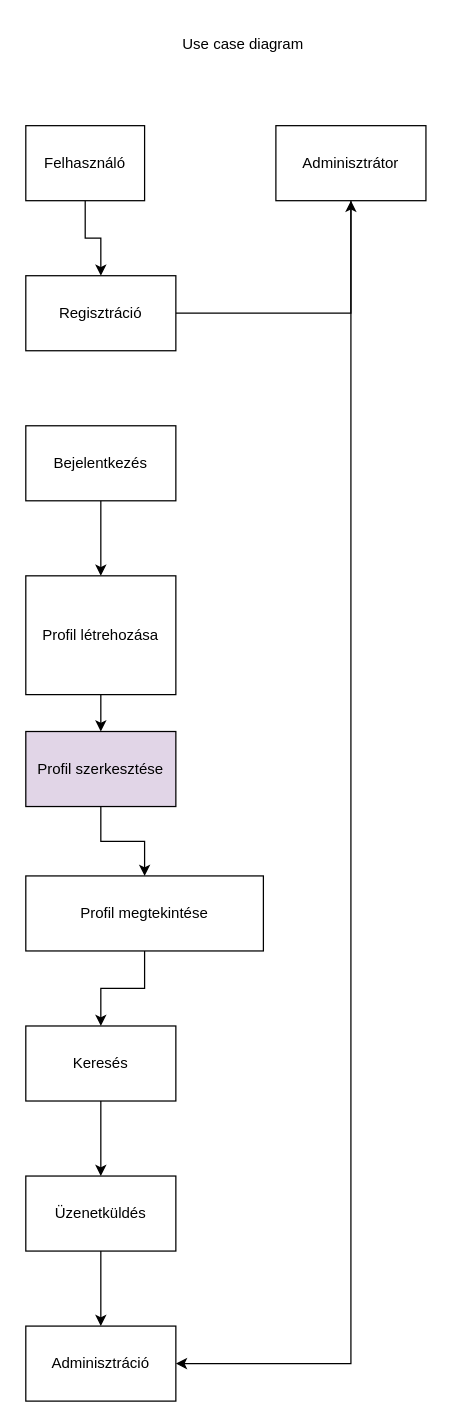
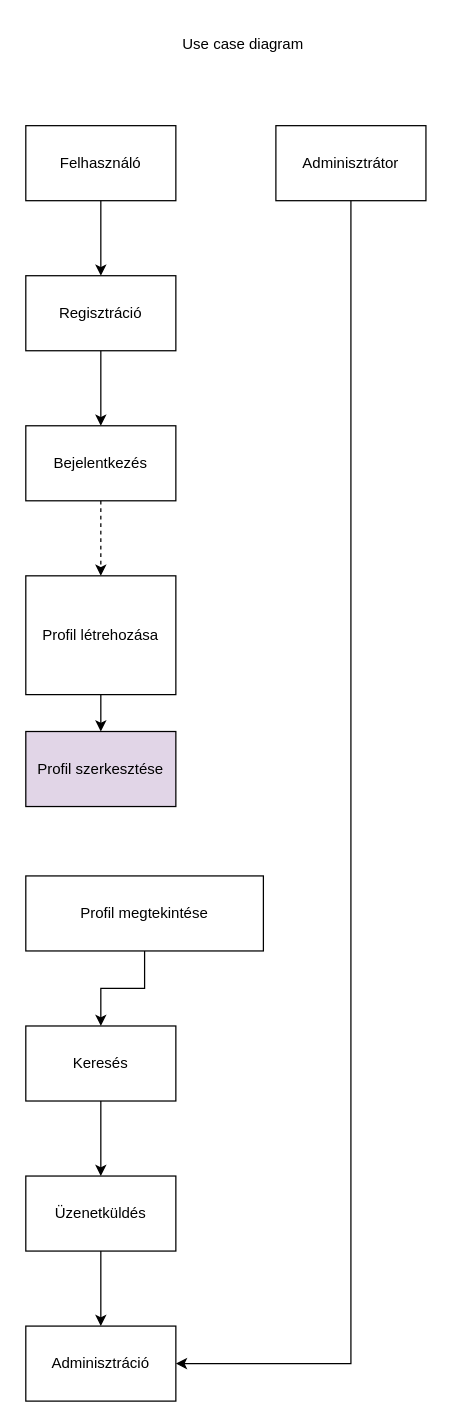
- <mxCell id="3" value="Felhasználó" style="rounded=0;whiteSpace=wrap;html=1;" vertex="1" parent="1"><mxGeometry x="20" y="100" width="95" height="60" as="geometry" /></mxCell>
+ <mxCell id="3" value="Felhasználó" style="rounded=0;whiteSpace=wrap;html=1;" vertex="1" parent="1"><mxGeometry x="20" y="100" width="120" height="60" as="geometry" /></mxCell>
- <mxCell id="6" value="" style="edgeStyle=orthogonalEdgeStyle;rounded=0;orthogonalLoop=1;jettySize=auto;html=1;" edge="1" parent="1" source="7" target="5"><mxGeometry relative="1" as="geometry" /></mxCell>
+ <mxCell id="6" value="" style="edgeStyle=orthogonalEdgeStyle;rounded=0;orthogonalLoop=1;jettySize=auto;html=1;" edge="1" parent="1" source="7" target="9"><mxGeometry relative="1" as="geometry" /></mxCell>
- <mxCell id="8" value="" style="edgeStyle=orthogonalEdgeStyle;rounded=0;orthogonalLoop=1;jettySize=auto;html=1;" edge="1" parent="1" source="9" target="11"><mxGeometry relative="1" as="geometry" /></mxCell>
+ <mxCell id="8" value="" style="edgeStyle=orthogonalEdgeStyle;rounded=0;orthogonalLoop=1;jettySize=auto;html=1;dashed=1;" edge="1" parent="1" source="9" target="11"><mxGeometry relative="1" as="geometry" /></mxCell>
- <mxCell id="12" value="" style="edgeStyle=orthogonalEdgeStyle;rounded=0;orthogonalLoop=1;jettySize=auto;html=1;" edge="1" parent="1" source="13" target="15"><mxGeometry relative="1" as="geometry" /></mxCell>
